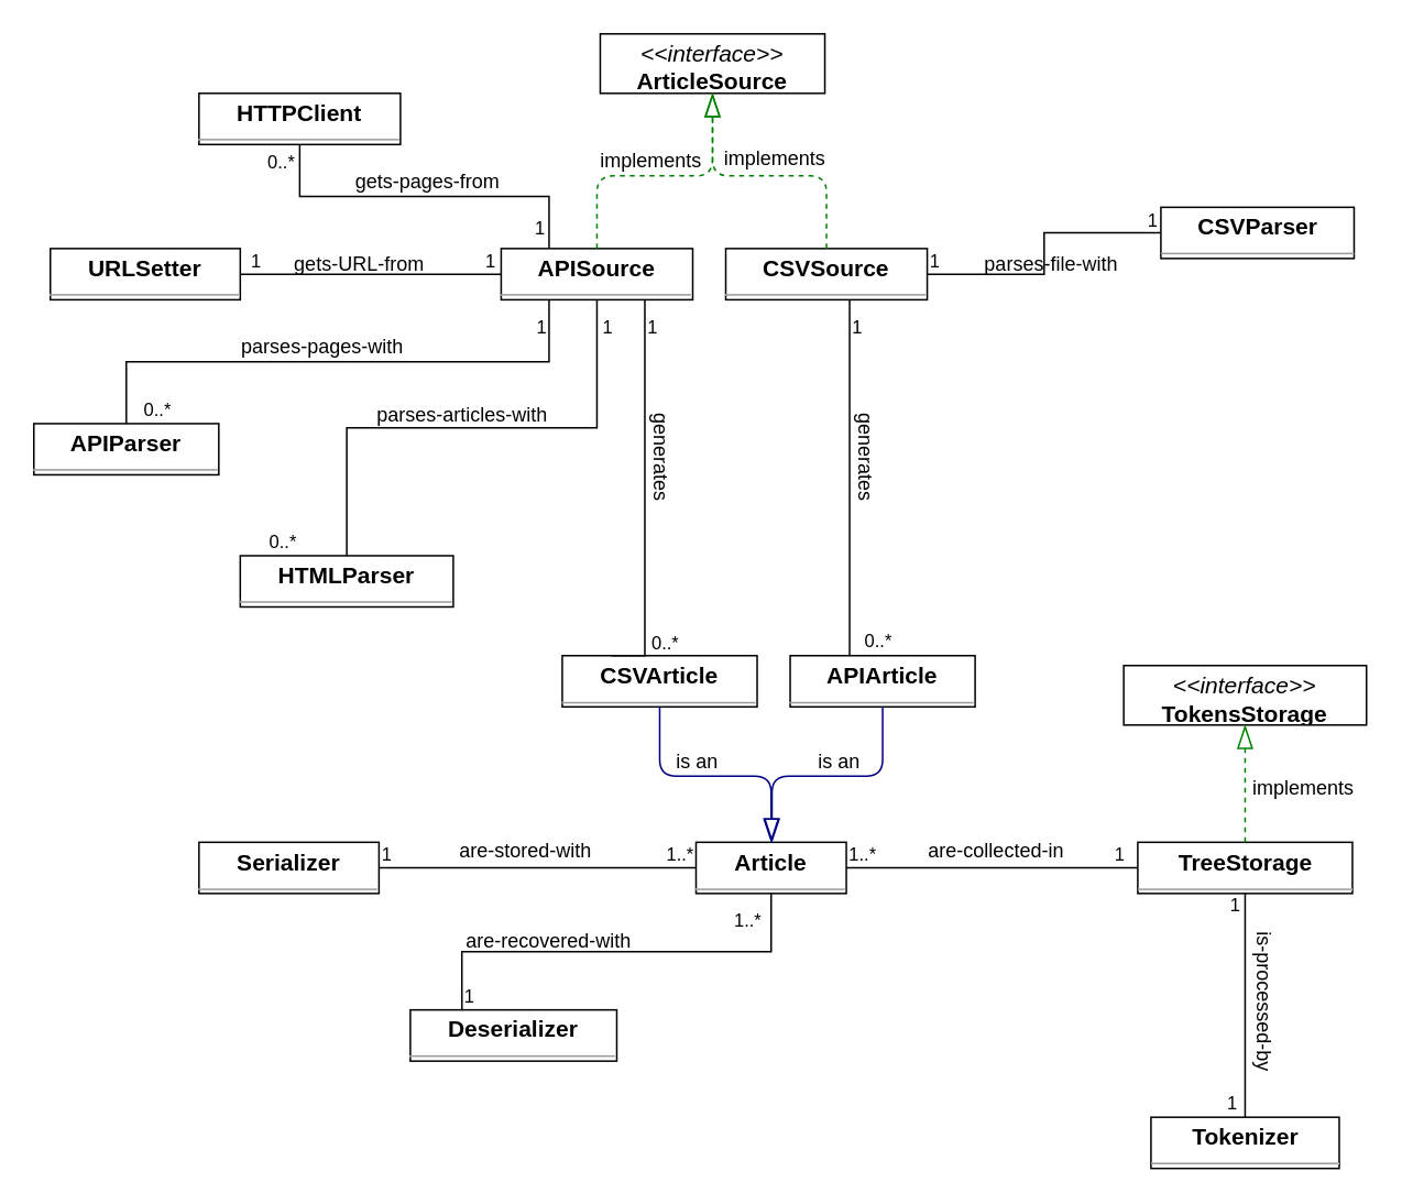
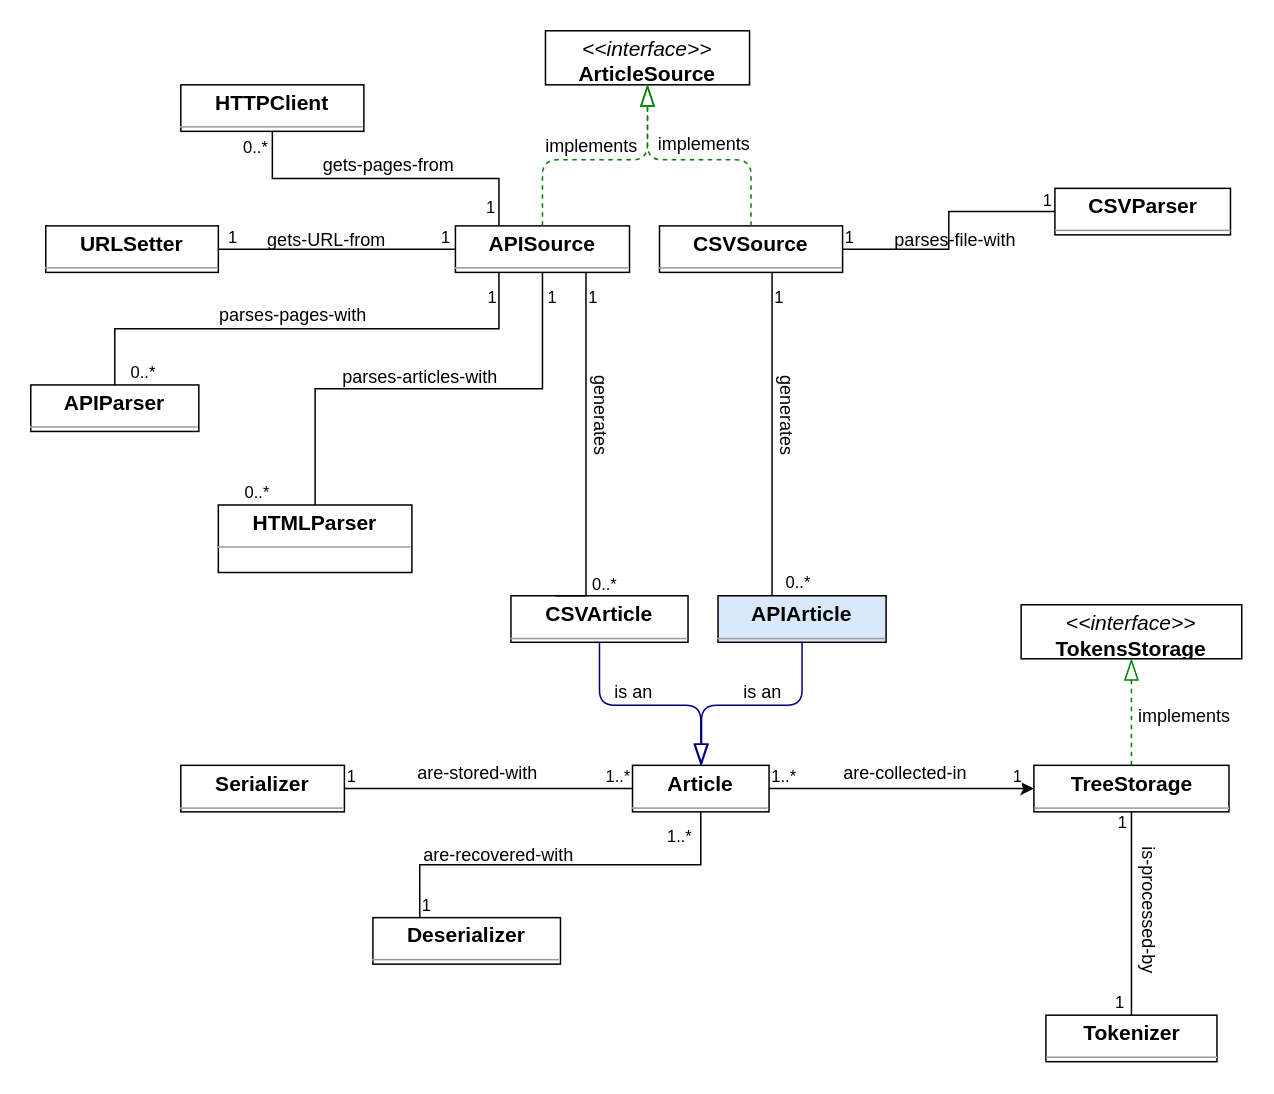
- <mxCell id="11" value="&lt;p style=&quot;margin:0px;margin-top:4px;text-align:center;&quot;&gt;&lt;b&gt;HTMLParser&lt;/b&gt;&lt;/p&gt;&lt;hr size=&quot;1&quot;/&gt;" style="verticalAlign=top;align=left;overflow=fill;fontSize=14;fontFamily=Helvetica;html=1;rounded=0;shadow=0;comic=0;labelBackgroundColor=none;strokeWidth=1;" parent="1" vertex="1"><mxGeometry x="145" y="336" width="129" height="31" as="geometry" /></mxCell>
+ <mxCell id="11" value="&lt;p style=&quot;margin:0px;margin-top:4px;text-align:center;&quot;&gt;&lt;b&gt;HTMLParser&lt;/b&gt;&lt;/p&gt;&lt;hr size=&quot;1&quot;/&gt;" style="verticalAlign=top;align=left;overflow=fill;fontSize=14;fontFamily=Helvetica;html=1;rounded=0;shadow=0;comic=0;labelBackgroundColor=none;strokeWidth=1;" parent="1" vertex="1"><mxGeometry x="145" y="336" width="129" height="45" as="geometry" /></mxCell>
- <mxCell id="2" value="&lt;p style=&quot;margin:0px;margin-top:4px;text-align:center;&quot;&gt;&lt;b&gt;APIArticle&lt;/b&gt;&lt;/p&gt;&lt;hr size=&quot;1&quot;/&gt;" style="verticalAlign=top;align=left;overflow=fill;fontSize=14;fontFamily=Helvetica;html=1;rounded=0;shadow=0;comic=0;labelBackgroundColor=none;strokeWidth=1;" parent="1" vertex="1"><mxGeometry x="478" y="396.5" width="112" height="31" as="geometry" /></mxCell>
+ <mxCell id="2" value="&lt;p style=&quot;margin:0px;margin-top:4px;text-align:center;&quot;&gt;&lt;b&gt;APIArticle&lt;/b&gt;&lt;/p&gt;&lt;hr size=&quot;1&quot;/&gt;" style="verticalAlign=top;align=left;overflow=fill;fontSize=14;fontFamily=Helvetica;html=1;rounded=0;shadow=0;comic=0;labelBackgroundColor=none;strokeWidth=1;fillColor=#dae8fc;" parent="1" vertex="1"><mxGeometry x="478" y="396.5" width="112" height="31" as="geometry" /></mxCell>
- <mxCell id="64" value="" style="endArrow=none;html=1;edgeStyle=orthogonalEdgeStyle;rounded=0;exitX=1;exitY=0.5;exitDx=0;exitDy=0;entryX=0;entryY=0.5;entryDx=0;entryDy=0;" edge="1" parent="1" source="5" target="16"><mxGeometry relative="1" as="geometry"><mxPoint x="523" y="527" as="sourcePoint" /><mxPoint x="683" y="527" as="targetPoint" /></mxGeometry></mxCell>
+ <mxCell id="64" value="" style="endArrow=classic;html=1;edgeStyle=orthogonalEdgeStyle;rounded=0;exitX=1;exitY=0.5;exitDx=0;exitDy=0;entryX=0;entryY=0.5;entryDx=0;entryDy=0;" edge="1" parent="1" source="5" target="16"><mxGeometry relative="1" as="geometry"><mxPoint x="523" y="527" as="sourcePoint" /><mxPoint x="683" y="527" as="targetPoint" /></mxGeometry></mxCell>
